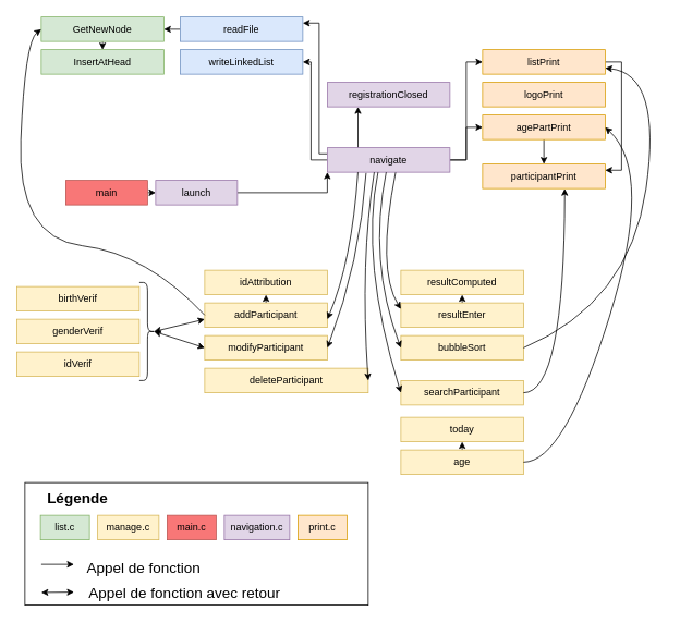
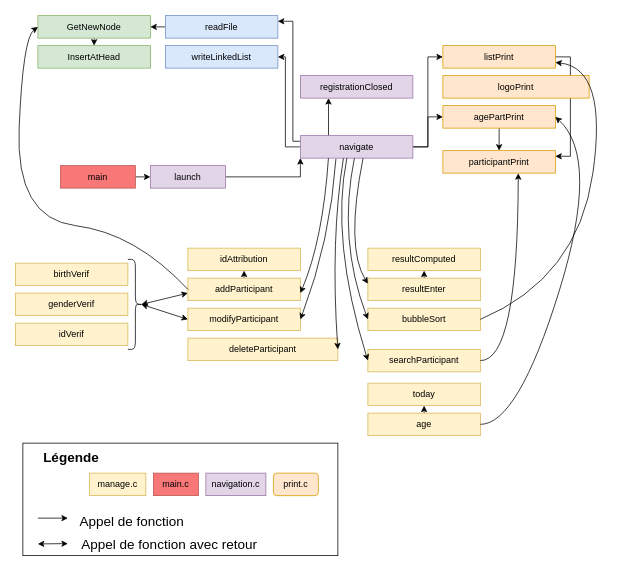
- <mxCell id="23" value="logoPrint" style="rounded=0;whiteSpace=wrap;html=1;fillColor=#ffe6cc;strokeColor=#d79b00;" vertex="1" parent="1"><mxGeometry x="590" y="100" width="150" height="30" as="geometry" /></mxCell>
+ <mxCell id="23" value="logoPrint" style="rounded=0;whiteSpace=wrap;html=1;fillColor=#ffe6cc;strokeColor=#d79b00;" vertex="1" parent="1"><mxGeometry x="590" y="100" width="195" height="30" as="geometry" /></mxCell>
- <mxCell id="10" value="launch" style="rounded=0;whiteSpace=wrap;html=1;fillColor=#e1d5e7;strokeColor=#9673a6;" vertex="1" parent="1"><mxGeometry x="190" y="220" width="100" height="30" as="geometry" /></mxCell>
+ <mxCell id="10" value="launch" style="rounded=0;whiteSpace=wrap;html=1;fillColor=#e1d5e7;strokeColor=#9673a6;" vertex="1" parent="1"><mxGeometry x="200" y="220" width="100" height="30" as="geometry" /></mxCell>
- <mxCell id="55" value="list.c" style="rounded=0;whiteSpace=wrap;html=1;fillColor=#d5e8d4;strokeColor=#82b366;" vertex="1" parent="1"><mxGeometry x="49" y="630" width="60" height="30" as="geometry" /></mxCell>
- <mxCell id="59" value="print.c" style="rounded=0;whiteSpace=wrap;html=1;fillColor=#ffe6cc;strokeColor=#d79b00;" vertex="1" parent="1"><mxGeometry x="364" y="630" width="60" height="30" as="geometry" /></mxCell>
+ <mxCell id="59" value="print.c" style="whiteSpace=wrap;html=1;fillColor=#ffe6cc;strokeColor=#d79b00;rounded=1;" vertex="1" parent="1"><mxGeometry x="364" y="630" width="60" height="30" as="geometry" /></mxCell>
